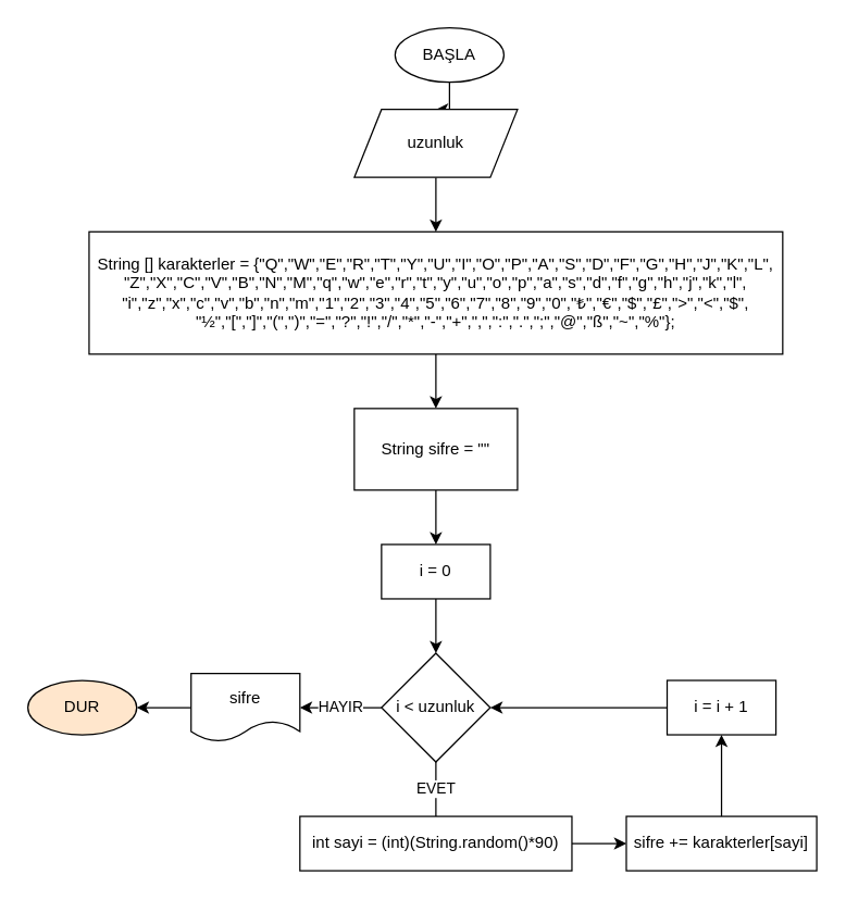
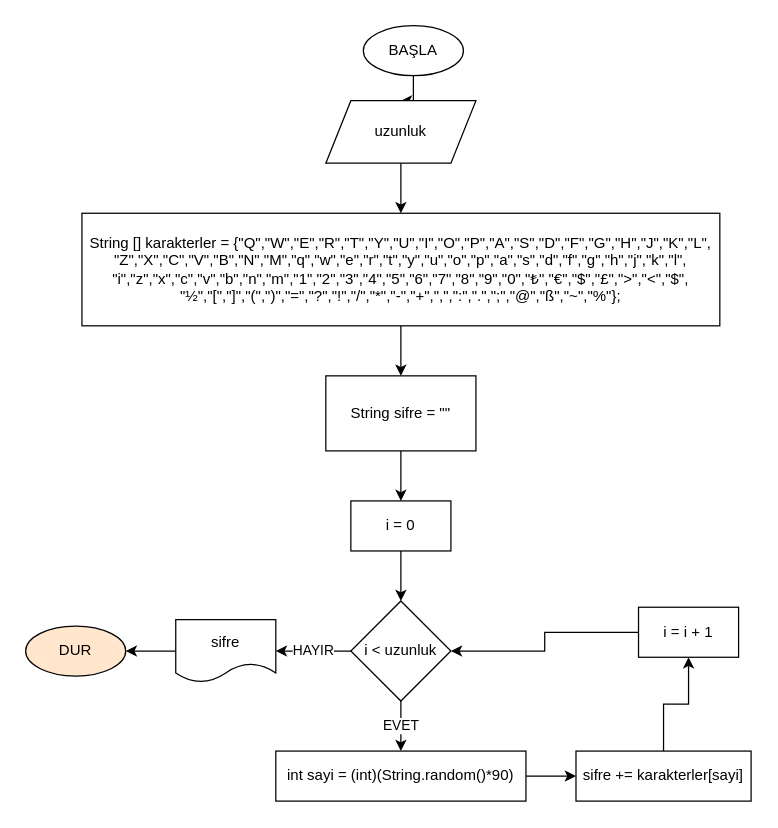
- <mxCell id="21" value="i = i + 1" style="whiteSpace=wrap;html=1;rounded=0;" vertex="1" parent="1"><mxGeometry x="490" y="500" width="80" height="40" as="geometry" /></mxCell>
+ <mxCell id="21" value="i = i + 1" style="whiteSpace=wrap;html=1;rounded=0;" vertex="1" parent="1"><mxGeometry x="510" y="485" width="80" height="40" as="geometry" /></mxCell>
- <mxCell id="8" value="EVET" style="edgeStyle=orthogonalEdgeStyle;rounded=0;orthogonalLoop=1;jettySize=auto;html=1;endArrow=none;" edge="1" parent="1" source="10" target="14"><mxGeometry relative="1" as="geometry"><mxPoint x="330" y="640" as="targetPoint" /></mxGeometry></mxCell>
+ <mxCell id="8" value="EVET" style="edgeStyle=orthogonalEdgeStyle;rounded=0;orthogonalLoop=1;jettySize=auto;html=1;" edge="1" parent="1" source="10" target="14"><mxGeometry relative="1" as="geometry"><mxPoint x="330" y="640" as="targetPoint" /></mxGeometry></mxCell>
